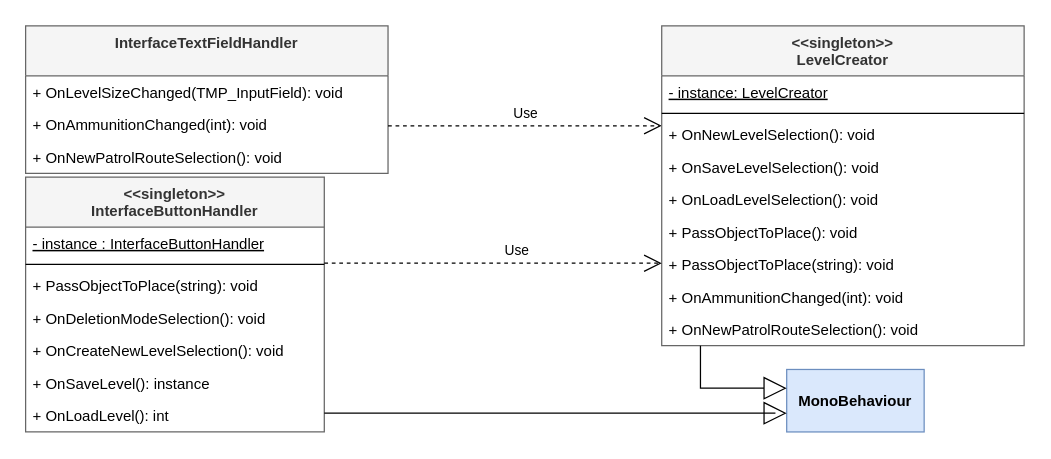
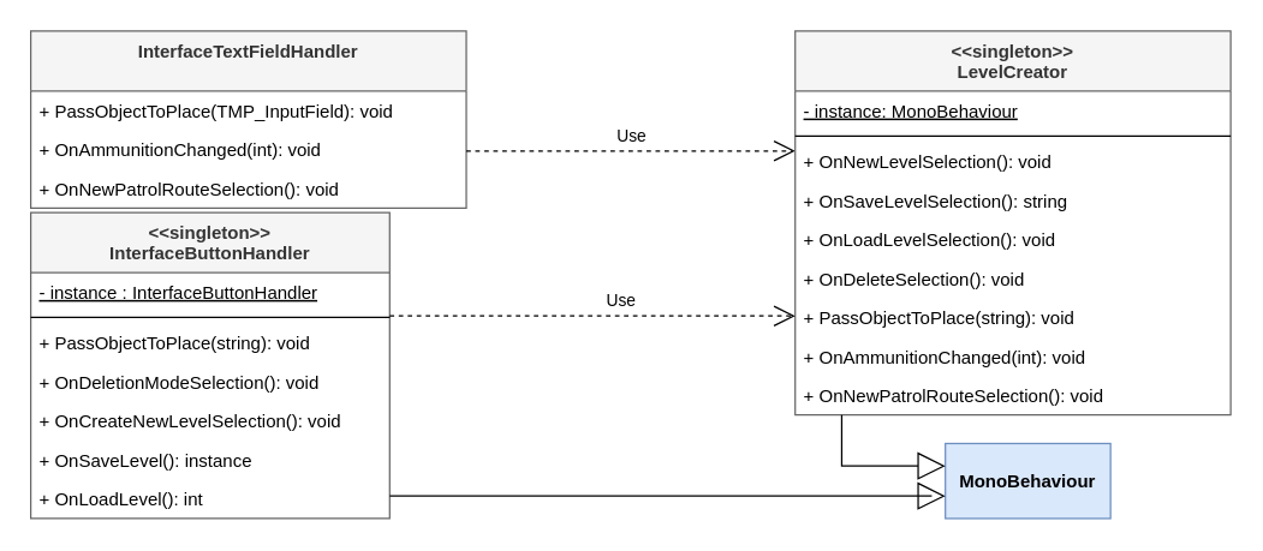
- <mxCell id="3" value="+ OnLevelSizeChanged(TMP_InputField): void" style="text;align=left;verticalAlign=top;spacingLeft=4;spacingRight=4;overflow=hidden;rotatable=0;points=[[0,0.5],[1,0.5]];portConstraint=eastwest;" parent="2" vertex="1"><mxGeometry y="40" width="290" height="26" as="geometry" /></mxCell>
+ <mxCell id="3" value="+ PassObjectToPlace(TMP_InputField): void" style="text;align=left;verticalAlign=top;spacingLeft=4;spacingRight=4;overflow=hidden;rotatable=0;points=[[0,0.5],[1,0.5]];portConstraint=eastwest;" parent="2" vertex="1"><mxGeometry y="40" width="290" height="26" as="geometry" /></mxCell>
- <mxCell id="8" value="- instance: LevelCreator" style="text;align=left;verticalAlign=top;spacingLeft=4;spacingRight=4;overflow=hidden;rotatable=0;points=[[0,0.5],[1,0.5]];portConstraint=eastwest;fontStyle=4" parent="7" vertex="1"><mxGeometry y="40" width="290" height="26" as="geometry" /></mxCell>
+ <mxCell id="8" value="- instance: MonoBehaviour" style="text;align=left;verticalAlign=top;spacingLeft=4;spacingRight=4;overflow=hidden;rotatable=0;points=[[0,0.5],[1,0.5]];portConstraint=eastwest;fontStyle=4" parent="7" vertex="1"><mxGeometry y="40" width="290" height="26" as="geometry" /></mxCell>
- <mxCell id="11" value="+ OnSaveLevelSelection(): void" style="text;align=left;verticalAlign=top;spacingLeft=4;spacingRight=4;overflow=hidden;rotatable=0;points=[[0,0.5],[1,0.5]];portConstraint=eastwest;fontStyle=0;" parent="7" vertex="1"><mxGeometry y="100" width="290" height="26" as="geometry" /></mxCell>
+ <mxCell id="11" value="+ OnSaveLevelSelection(): string" style="text;align=left;verticalAlign=top;spacingLeft=4;spacingRight=4;overflow=hidden;rotatable=0;points=[[0,0.5],[1,0.5]];portConstraint=eastwest;fontStyle=0;" parent="7" vertex="1"><mxGeometry y="100" width="290" height="26" as="geometry" /></mxCell>
- <mxCell id="13" value="+ PassObjectToPlace(): void" style="text;align=left;verticalAlign=top;spacingLeft=4;spacingRight=4;overflow=hidden;rotatable=0;points=[[0,0.5],[1,0.5]];portConstraint=eastwest;fontStyle=0;" parent="7" vertex="1"><mxGeometry y="152" width="290" height="26" as="geometry" /></mxCell>
+ <mxCell id="13" value="+ OnDeleteSelection(): void" style="text;align=left;verticalAlign=top;spacingLeft=4;spacingRight=4;overflow=hidden;rotatable=0;points=[[0,0.5],[1,0.5]];portConstraint=eastwest;fontStyle=0;" parent="7" vertex="1"><mxGeometry y="152" width="290" height="26" as="geometry" /></mxCell>
